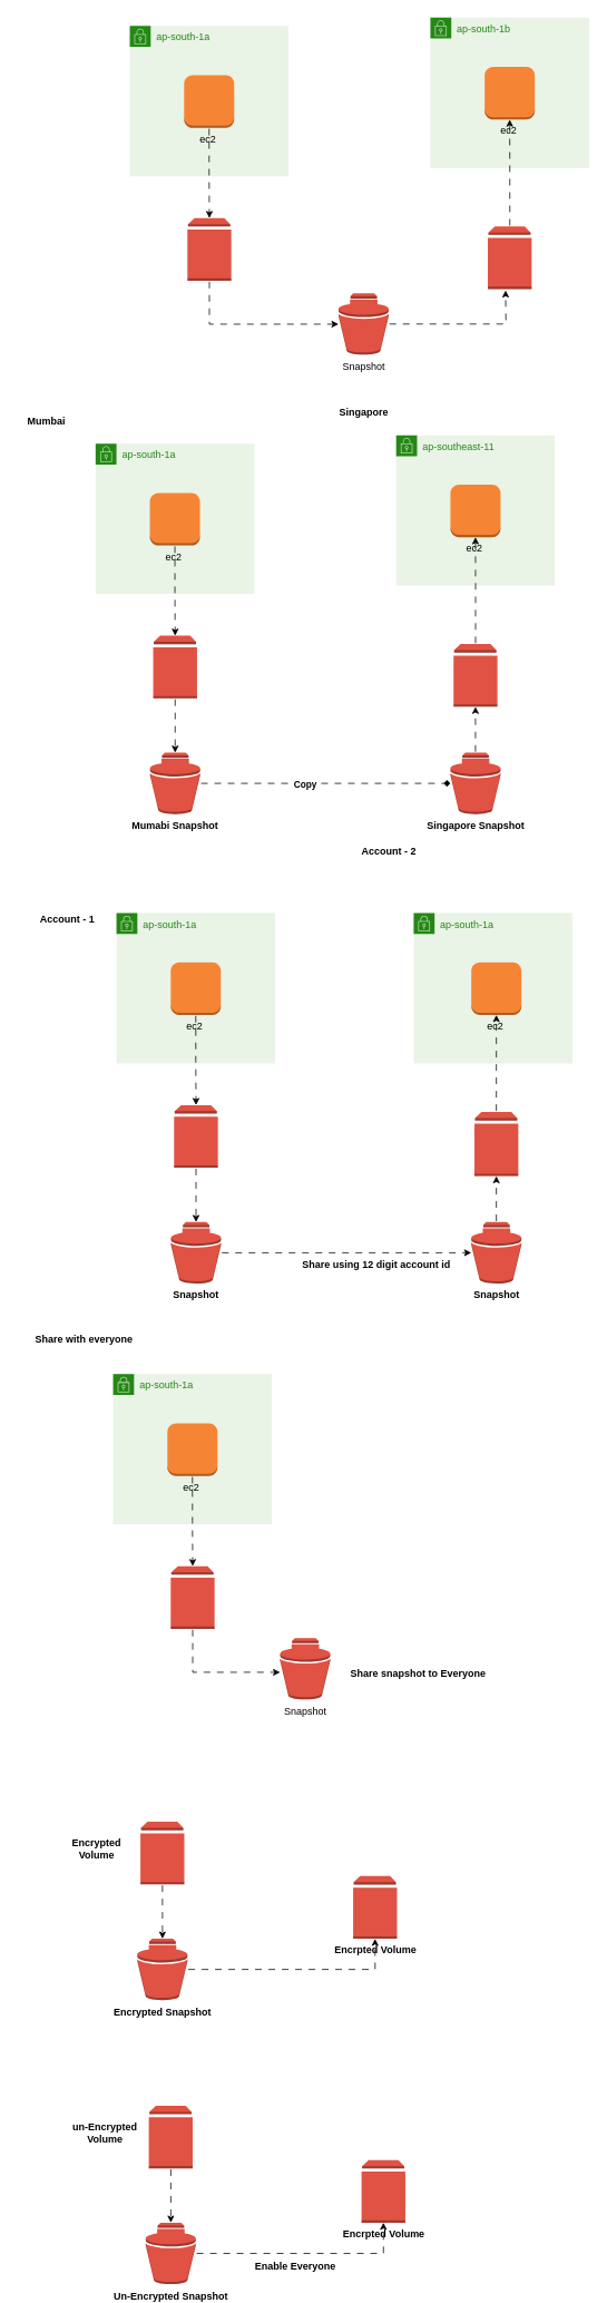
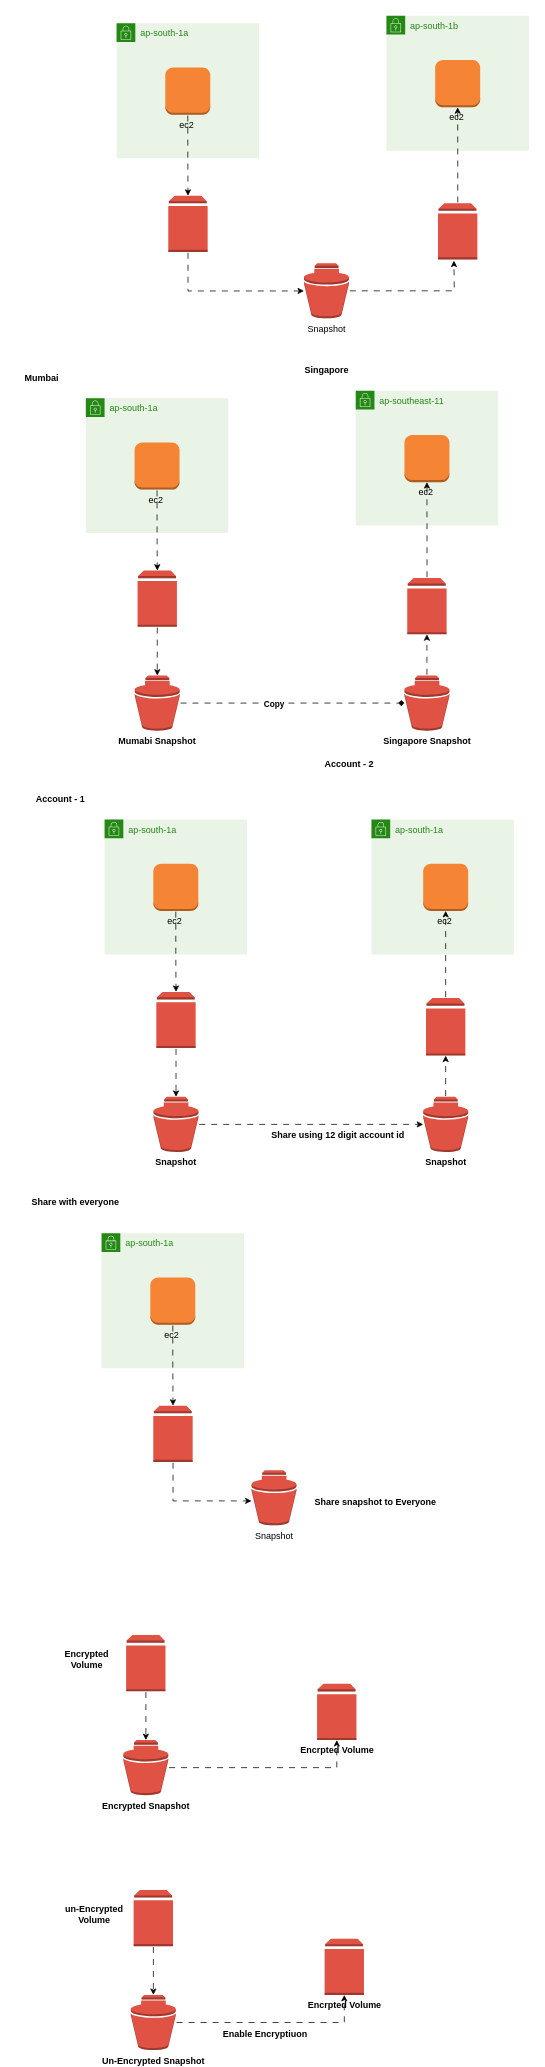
- <mxCell id="37" value="&lt;b&gt;Account - 1&lt;/b&gt;" style="text;html=1;align=center;verticalAlign=middle;resizable=0;points=[];autosize=1;strokeColor=none;fillColor=none;" parent="1" vertex="1"><mxGeometry x="35" y="1085" width="90" height="30" as="geometry" /></mxCell>
+ <mxCell id="37" value="&lt;b&gt;Account - 1&lt;/b&gt;" style="text;html=1;align=center;verticalAlign=middle;resizable=0;points=[];autosize=1;strokeColor=none;fillColor=none;" parent="1" vertex="1"><mxGeometry x="35" y="1050" width="90" height="30" as="geometry" /></mxCell>
- <mxCell id="64" value="&lt;b&gt;Enable Everyone&lt;/b&gt;" style="text;html=1;align=center;verticalAlign=middle;resizable=0;points=[];autosize=1;strokeColor=none;fillColor=none;" parent="1" vertex="1"><mxGeometry x="282.5" y="2698" width="140" height="30" as="geometry" /></mxCell>
+ <mxCell id="64" value="&lt;b&gt;Enable Encryptiuon&lt;/b&gt;" style="text;html=1;align=center;verticalAlign=middle;resizable=0;points=[];autosize=1;strokeColor=none;fillColor=none;" parent="1" vertex="1"><mxGeometry x="282.5" y="2698" width="140" height="30" as="geometry" /></mxCell>
